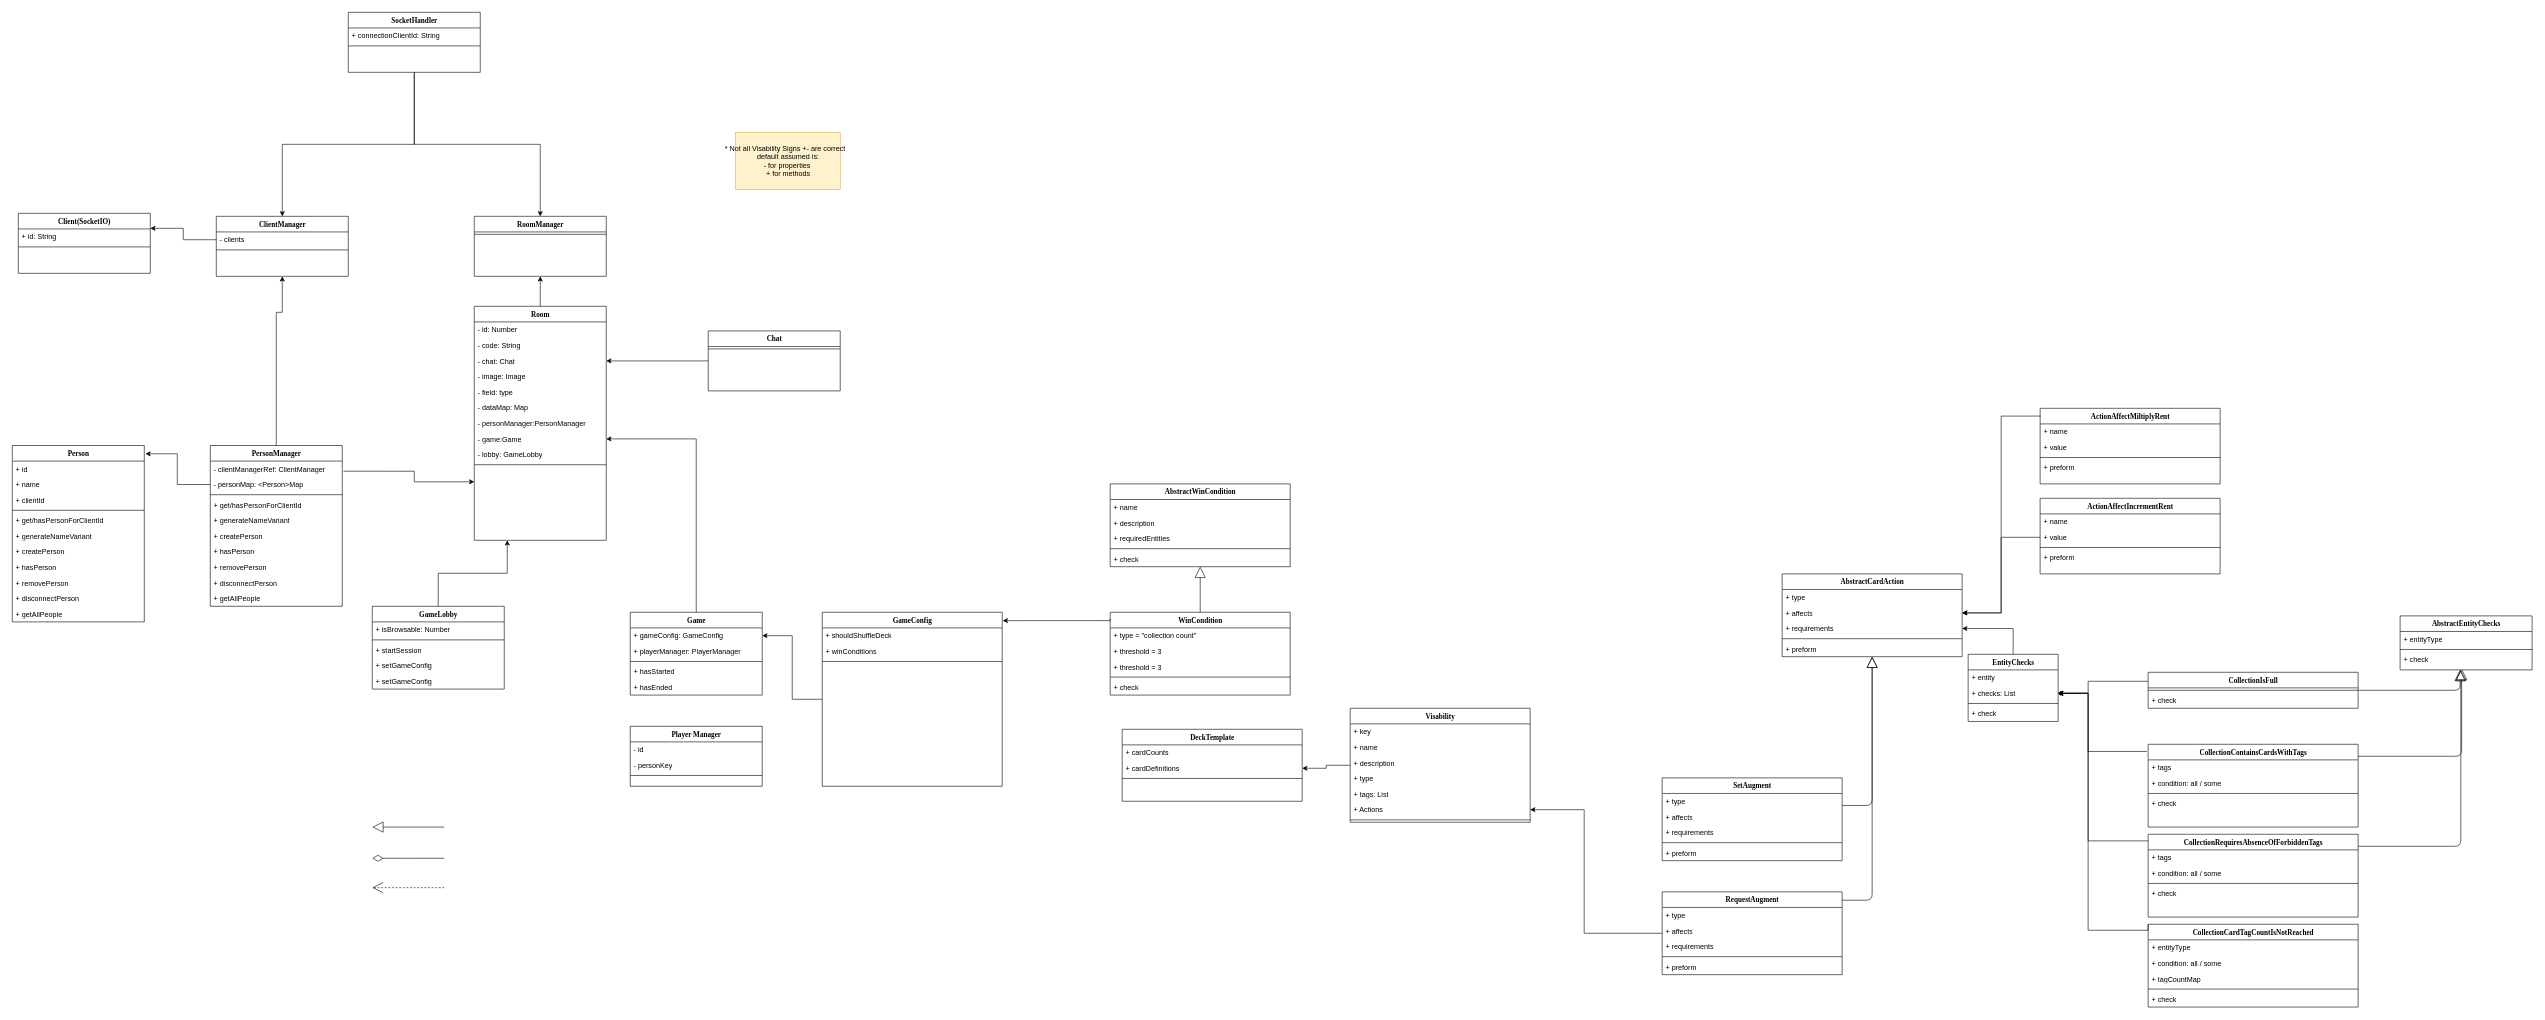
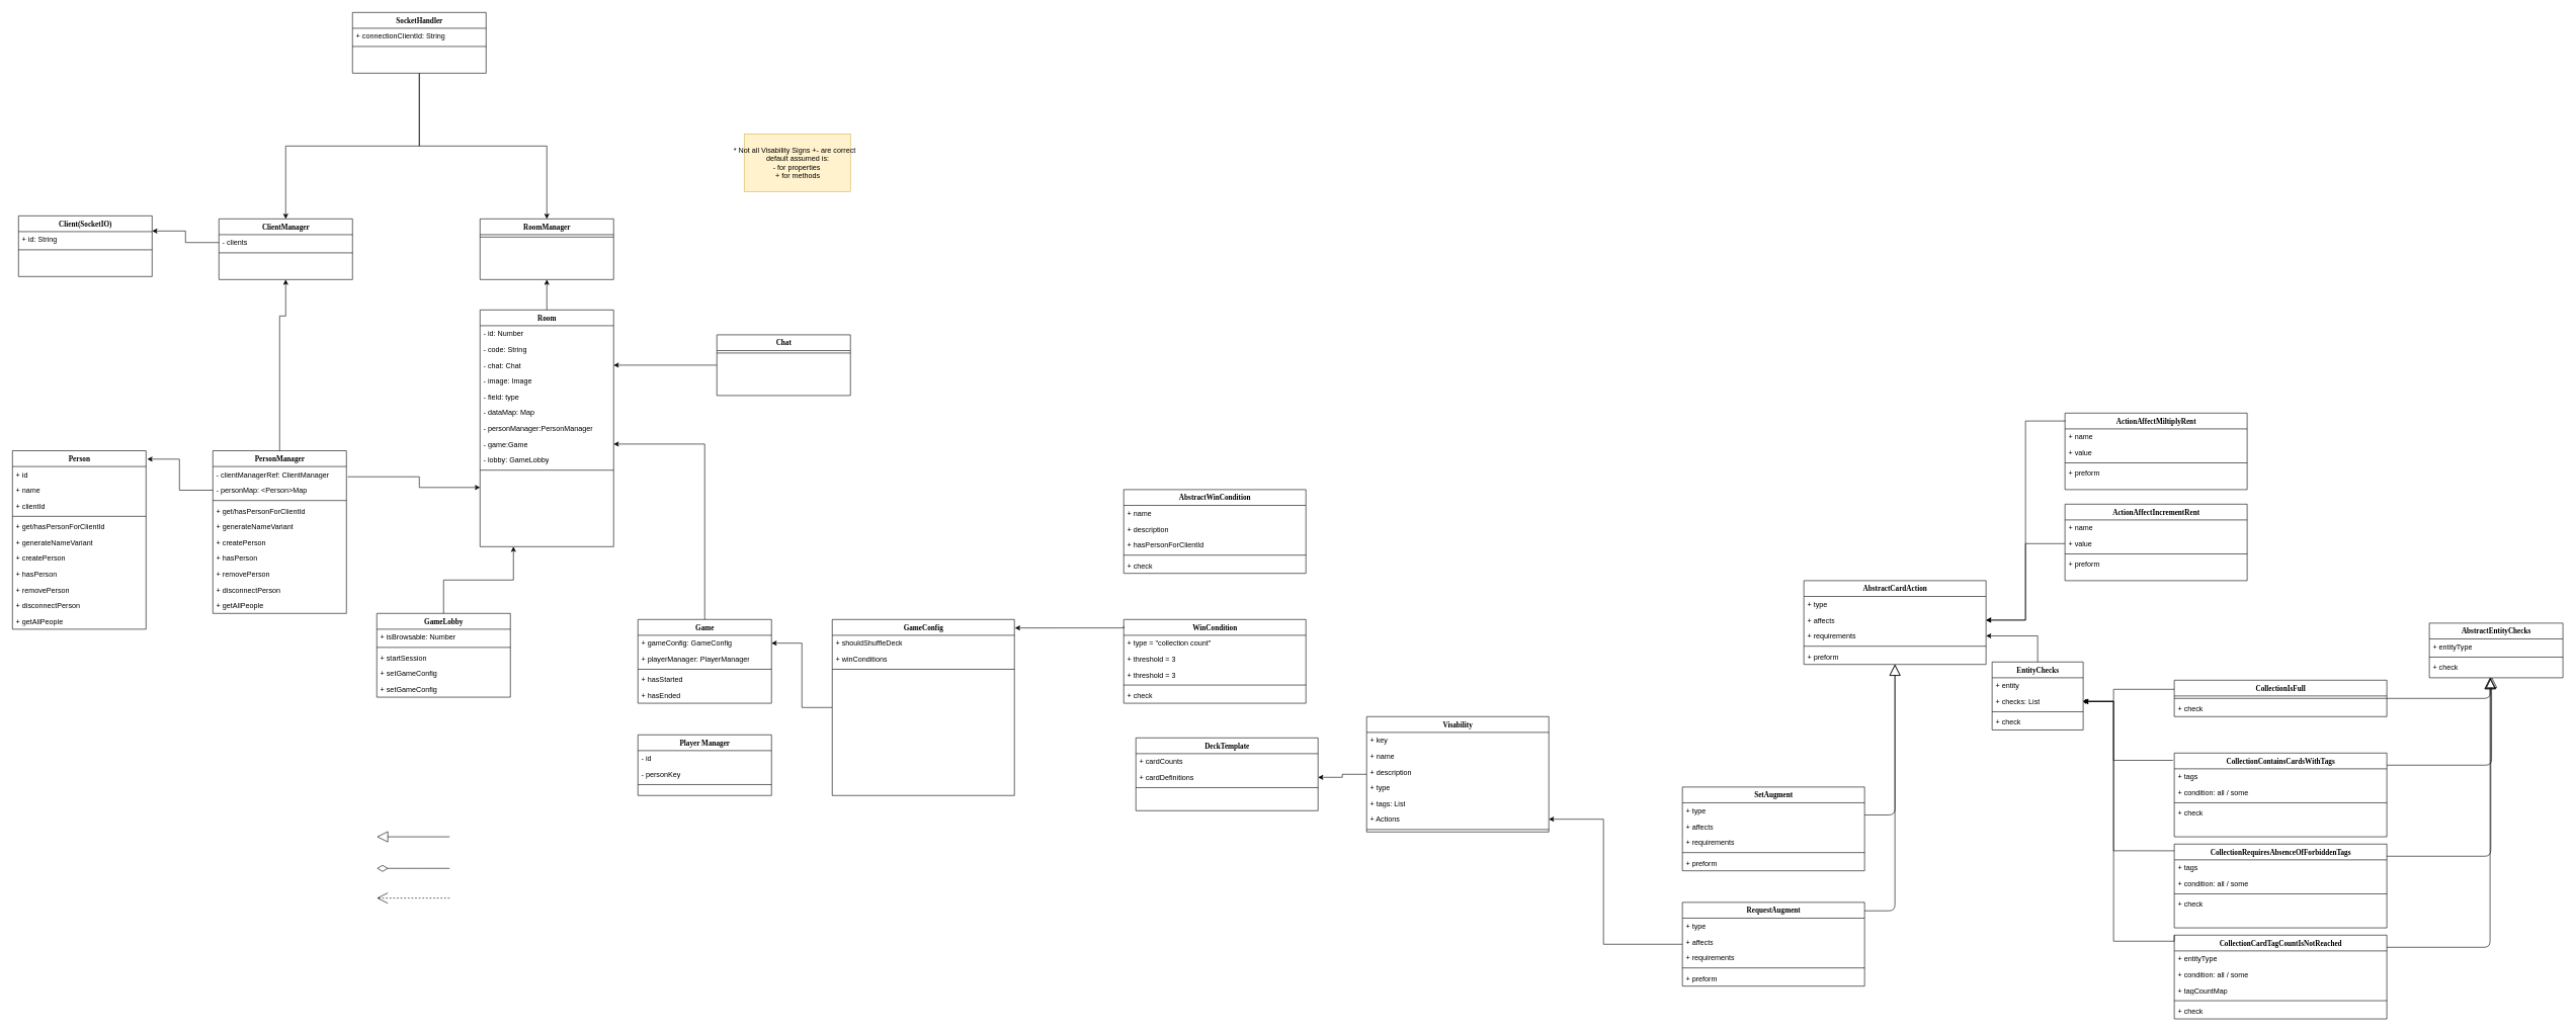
- <mxCell id="149" value="+ requiredEntities" style="text;html=1;strokeColor=none;fillColor=none;align=left;verticalAlign=top;spacingLeft=4;spacingRight=4;whiteSpace=wrap;overflow=hidden;rotatable=0;points=[[0,0.5],[1,0.5]];portConstraint=eastwest;" vertex="1" parent="146"><mxGeometry y="78" width="300" height="26" as="geometry" /></mxCell>
+ <mxCell id="149" value="+ hasPersonForClientId" style="text;html=1;strokeColor=none;fillColor=none;align=left;verticalAlign=top;spacingLeft=4;spacingRight=4;whiteSpace=wrap;overflow=hidden;rotatable=0;points=[[0,0.5],[1,0.5]];portConstraint=eastwest;" vertex="1" parent="146"><mxGeometry y="78" width="300" height="26" as="geometry" /></mxCell>
- <mxCell id="56" style="edgeStyle=orthogonalEdgeStyle;html=1;labelBackgroundColor=none;startFill=0;startSize=8;endArrow=block;endFill=0;endSize=16;fontFamily=Verdana;fontSize=12;entryX=0.5;entryY=1;entryDx=0;entryDy=0;" edge="1" parent="1" source="57" target="146"><mxGeometry relative="1" as="geometry"><Array as="points" /><mxPoint x="1680" y="930" as="sourcePoint" /><mxPoint x="1820" y="930" as="targetPoint" /></mxGeometry></mxCell>
+ <mxCell id="71" style="edgeStyle=orthogonalEdgeStyle;html=1;labelBackgroundColor=none;startFill=0;startSize=8;endArrow=block;endFill=0;endSize=16;fontFamily=Verdana;fontSize=12;" edge="1" parent="1" source="140" target="112"><mxGeometry relative="1" as="geometry"><Array as="points"><mxPoint x="4100" y="1560" /></Array><mxPoint x="4000" y="1586" as="sourcePoint" /><mxPoint x="4171" y="918.004" as="targetPoint" /></mxGeometry></mxCell>
